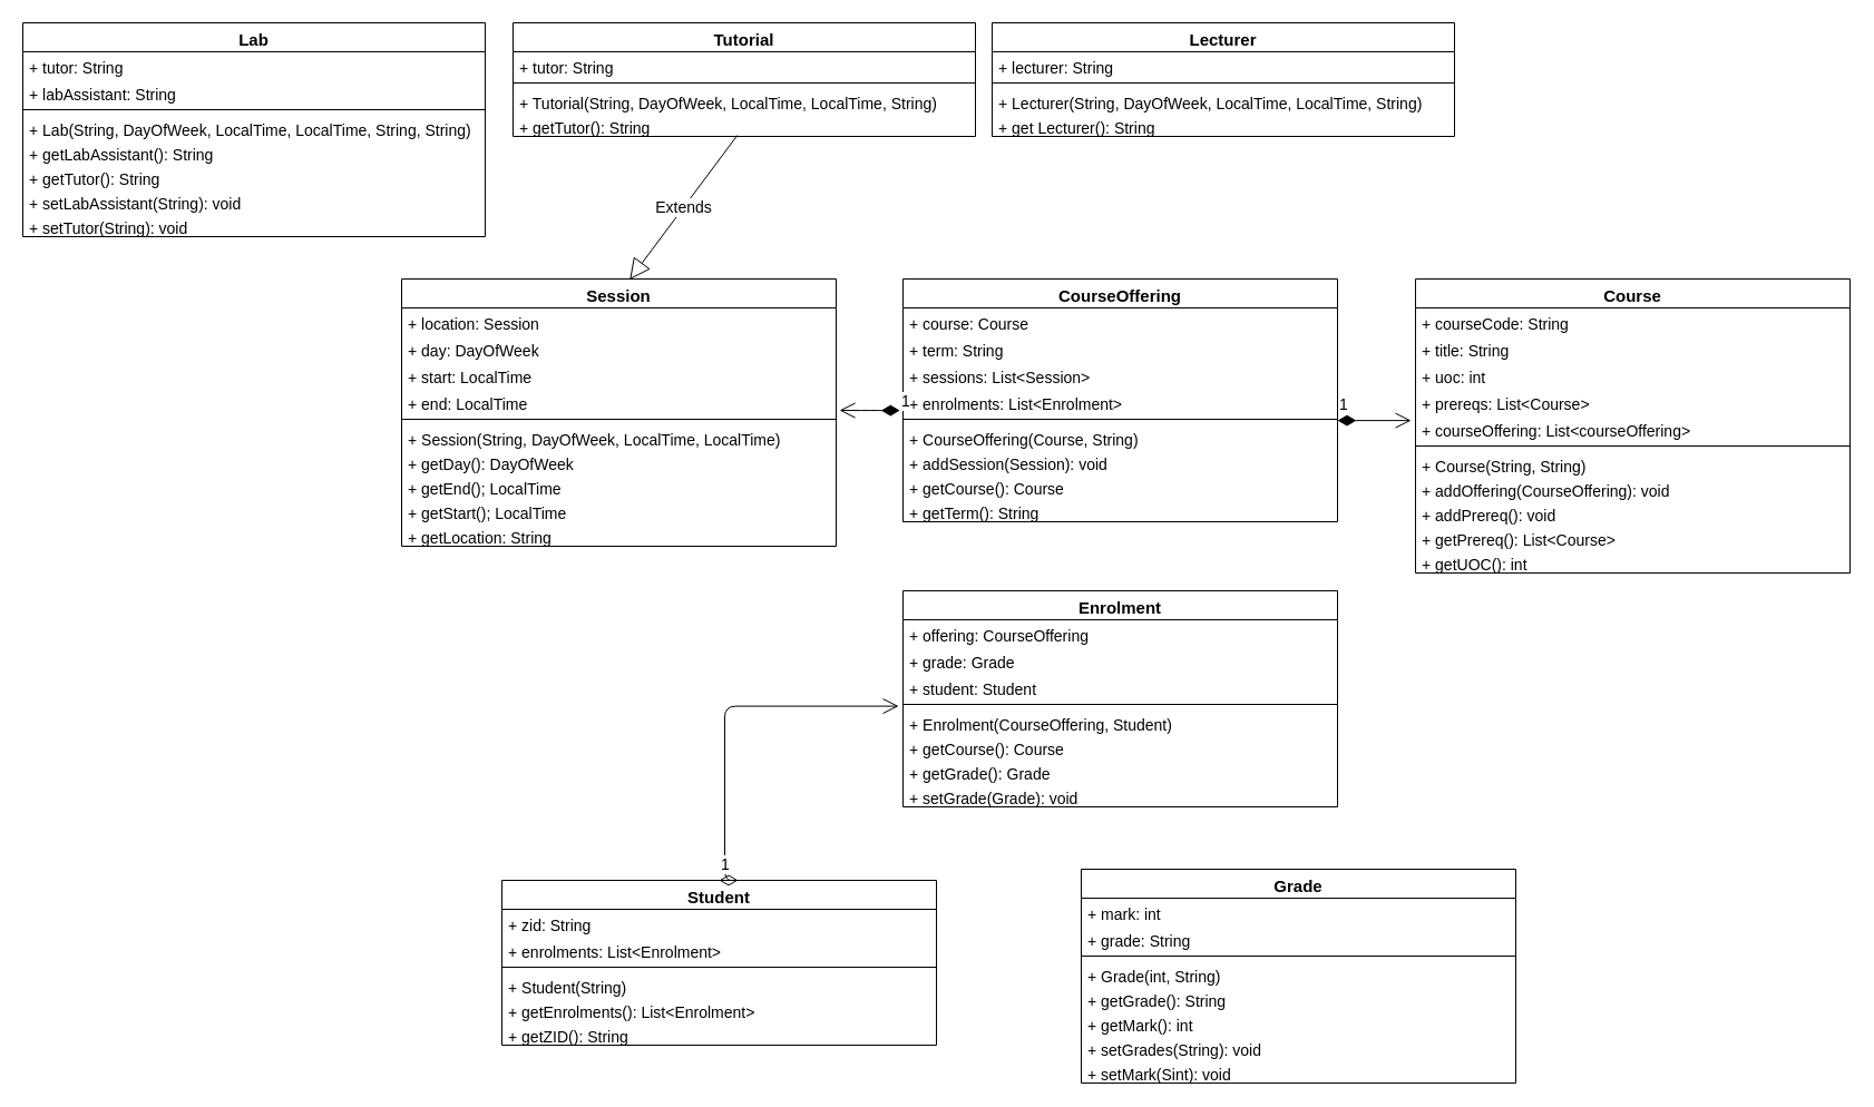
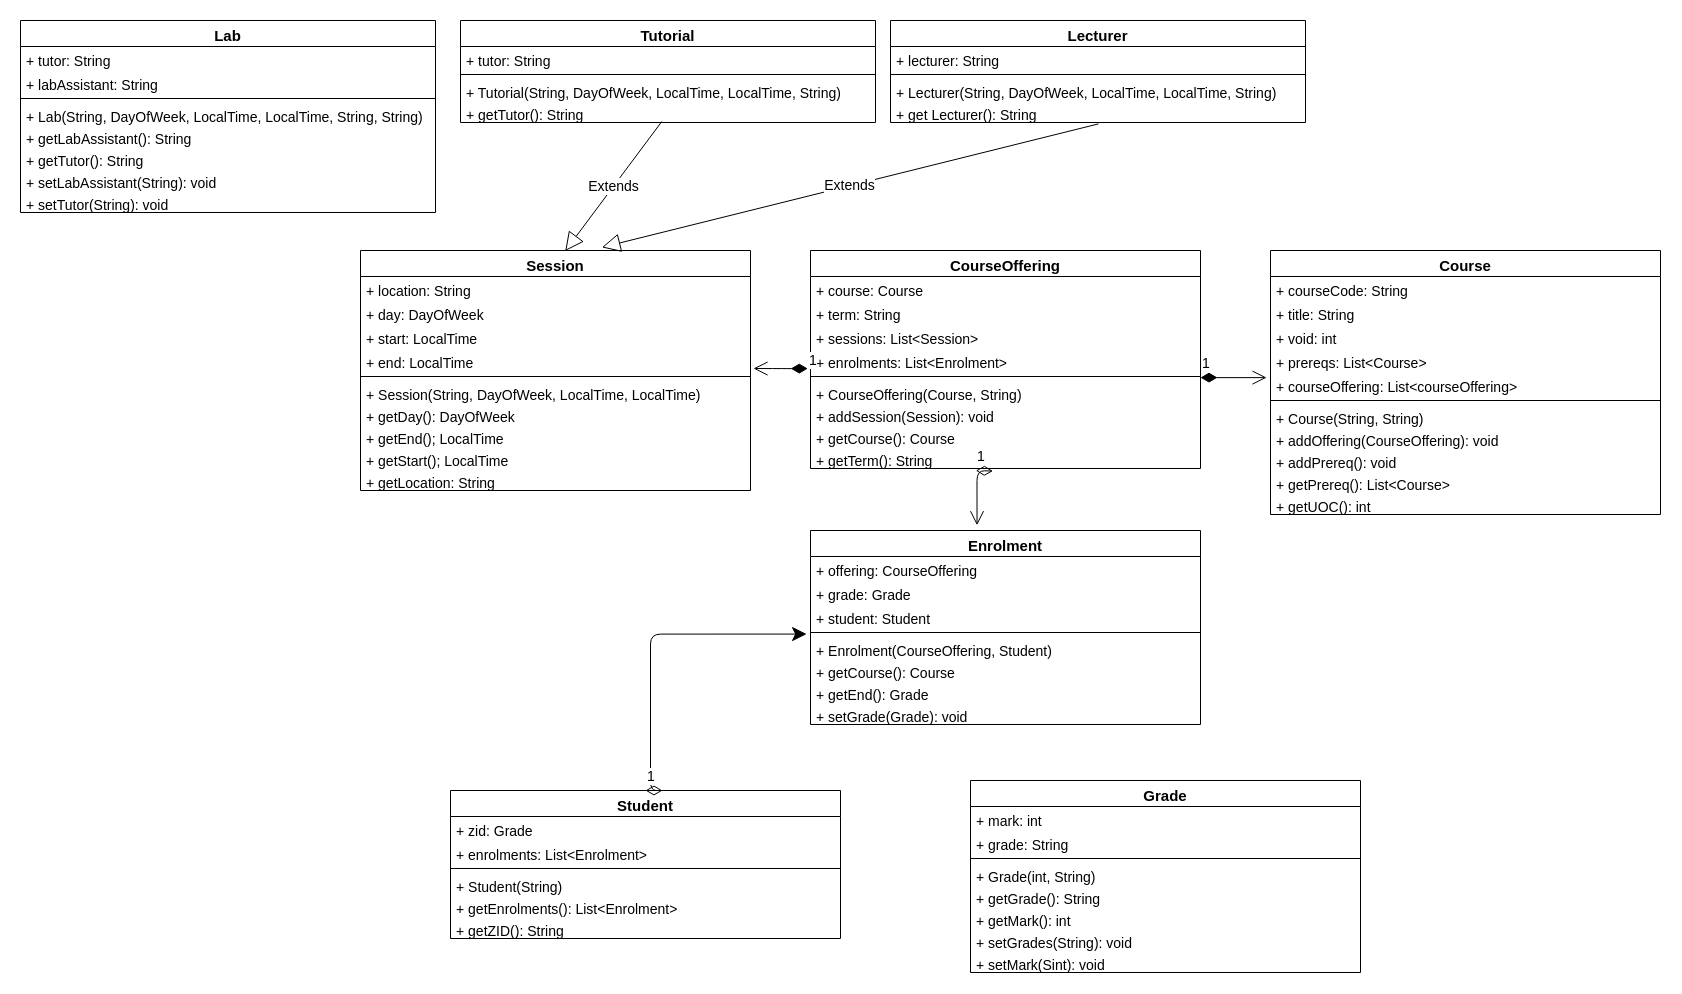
+ <mxCell id="33" value="Extends" style="endArrow=block;endSize=16;endFill=0;html=1;fontSize=14;exitX=0.501;exitY=1.064;exitDx=0;exitDy=0;entryX=0.619;entryY=-0.013;entryDx=0;entryDy=0;entryPerimeter=0;exitPerimeter=0;" edge="1" parent="1" source="32" target="2"><mxGeometry width="160" relative="1" as="geometry"><mxPoint x="807.5" y="490" as="sourcePoint" /><mxPoint x="840" y="411" as="targetPoint" /></mxGeometry></mxCell>
- <mxCell id="3" value="+ location: Session" style="text;strokeColor=none;fillColor=none;align=left;verticalAlign=top;spacingLeft=4;spacingRight=4;overflow=hidden;rotatable=0;points=[[0,0.5],[1,0.5]];portConstraint=eastwest;fontSize=14;" vertex="1" parent="2"><mxGeometry y="26" width="390" height="24" as="geometry" /></mxCell>
+ <mxCell id="3" value="+ location: String" style="text;strokeColor=none;fillColor=none;align=left;verticalAlign=top;spacingLeft=4;spacingRight=4;overflow=hidden;rotatable=0;points=[[0,0.5],[1,0.5]];portConstraint=eastwest;fontSize=14;" vertex="1" parent="2"><mxGeometry y="26" width="390" height="24" as="geometry" /></mxCell>
- <mxCell id="48" value="+ uoc: int" style="text;strokeColor=none;fillColor=none;align=left;verticalAlign=top;spacingLeft=4;spacingRight=4;overflow=hidden;rotatable=0;points=[[0,0.5],[1,0.5]];portConstraint=eastwest;fontSize=14;" vertex="1" parent="45"><mxGeometry y="74" width="390" height="24" as="geometry" /></mxCell>
+ <mxCell id="48" value="+ void: int" style="text;strokeColor=none;fillColor=none;align=left;verticalAlign=top;spacingLeft=4;spacingRight=4;overflow=hidden;rotatable=0;points=[[0,0.5],[1,0.5]];portConstraint=eastwest;fontSize=14;" vertex="1" parent="45"><mxGeometry y="74" width="390" height="24" as="geometry" /></mxCell>
+ <mxCell id="67" value="1" style="endArrow=open;html=1;endSize=12;startArrow=diamondThin;startSize=14;startFill=0;edgeStyle=orthogonalEdgeStyle;align=left;verticalAlign=bottom;fontSize=14;exitX=0.424;exitY=1.094;exitDx=0;exitDy=0;exitPerimeter=0;entryX=0.427;entryY=-0.027;entryDx=0;entryDy=0;entryPerimeter=0;" edge="1" parent="1" source="43" target="57"><mxGeometry x="-1" y="3" relative="1" as="geometry"><mxPoint x="750" y="470" as="sourcePoint" /><mxPoint x="910" y="470" as="targetPoint" /><Array as="points"><mxPoint x="977" y="470" /></Array></mxGeometry></mxCell>
- <mxCell id="75" value="1" style="endArrow=open;html=1;endSize=12;startArrow=diamondThin;startSize=14;startFill=0;edgeStyle=orthogonalEdgeStyle;align=left;verticalAlign=bottom;fontSize=14;exitX=0.5;exitY=0;exitDx=0;exitDy=0;entryX=-0.01;entryY=-0.11;entryDx=0;entryDy=0;entryPerimeter=0;" edge="1" parent="1" source="68" target="62"><mxGeometry x="-1" y="3" relative="1" as="geometry"><mxPoint x="985.36" y="480.068" as="sourcePoint" /><mxPoint x="650" y="500" as="targetPoint" /><Array as="points"><mxPoint x="650" y="790" /><mxPoint x="650" y="634" /></Array></mxGeometry></mxCell>
+ <mxCell id="75" value="1" style="endArrow=classic;html=1;endSize=12;startArrow=diamondThin;startSize=14;startFill=0;edgeStyle=orthogonalEdgeStyle;align=left;verticalAlign=bottom;fontSize=14;exitX=0.5;exitY=0;exitDx=0;exitDy=0;entryX=-0.01;entryY=-0.11;entryDx=0;entryDy=0;entryPerimeter=0;" edge="1" parent="1" source="68" target="62"><mxGeometry x="-1" y="3" relative="1" as="geometry"><mxPoint x="985.36" y="480.068" as="sourcePoint" /><mxPoint x="650" y="500" as="targetPoint" /><Array as="points"><mxPoint x="650" y="790" /><mxPoint x="650" y="634" /></Array></mxGeometry></mxCell>
- <mxCell id="64" value="+ getGrade(): Grade" style="text;strokeColor=none;fillColor=none;align=left;verticalAlign=top;spacingLeft=4;spacingRight=4;overflow=hidden;rotatable=0;points=[[0,0.5],[1,0.5]];portConstraint=eastwest;fontSize=14;" vertex="1" parent="57"><mxGeometry y="150" width="390" height="22" as="geometry" /></mxCell>
+ <mxCell id="64" value="+ getEnd(): Grade" style="text;strokeColor=none;fillColor=none;align=left;verticalAlign=top;spacingLeft=4;spacingRight=4;overflow=hidden;rotatable=0;points=[[0,0.5],[1,0.5]];portConstraint=eastwest;fontSize=14;" vertex="1" parent="57"><mxGeometry y="150" width="390" height="22" as="geometry" /></mxCell>
- <mxCell id="69" value="+ zid: String" style="text;strokeColor=none;fillColor=none;align=left;verticalAlign=top;spacingLeft=4;spacingRight=4;overflow=hidden;rotatable=0;points=[[0,0.5],[1,0.5]];portConstraint=eastwest;fontSize=14;" vertex="1" parent="68"><mxGeometry y="26" width="390" height="24" as="geometry" /></mxCell>
+ <mxCell id="69" value="+ zid: Grade" style="text;strokeColor=none;fillColor=none;align=left;verticalAlign=top;spacingLeft=4;spacingRight=4;overflow=hidden;rotatable=0;points=[[0,0.5],[1,0.5]];portConstraint=eastwest;fontSize=14;" vertex="1" parent="68"><mxGeometry y="26" width="390" height="24" as="geometry" /></mxCell>
